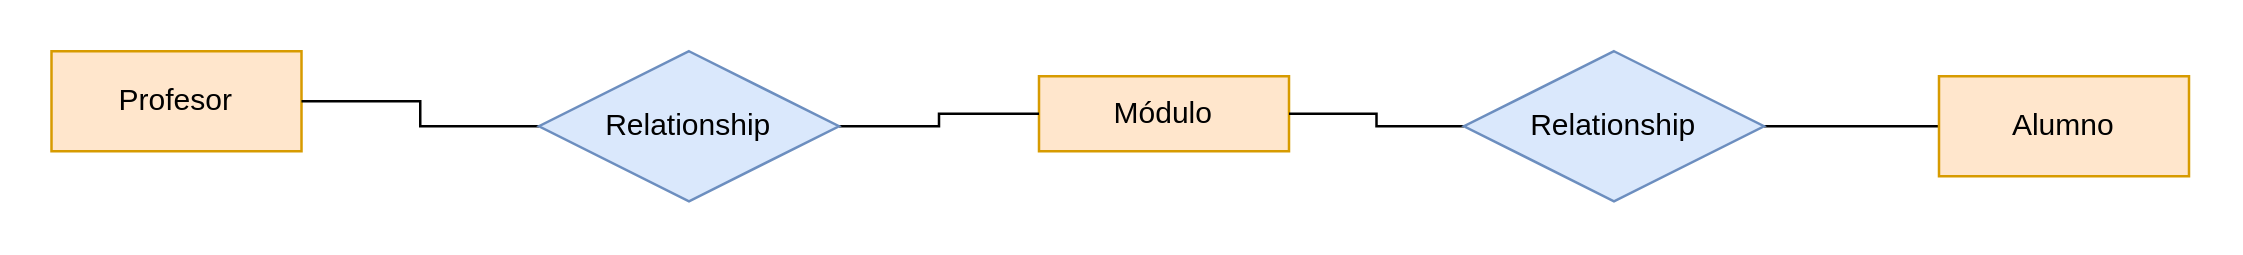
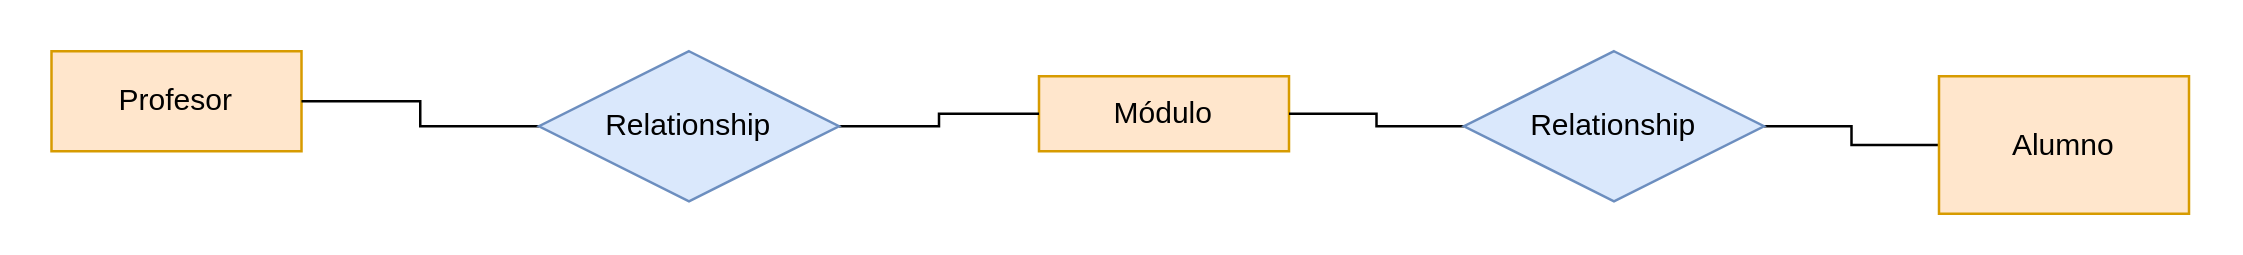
- <mxCell id="5" value="Alumno" style="whiteSpace=wrap;html=1;align=center;fillColor=#ffe6cc;strokeColor=#d79b00;" vertex="1" parent="1"><mxGeometry x="775" y="30" width="100" height="40" as="geometry" /></mxCell>
+ <mxCell id="5" value="Alumno" style="whiteSpace=wrap;html=1;align=center;fillColor=#ffe6cc;strokeColor=#d79b00;" vertex="1" parent="1"><mxGeometry x="775" y="30" width="100" height="55" as="geometry" /></mxCell>
